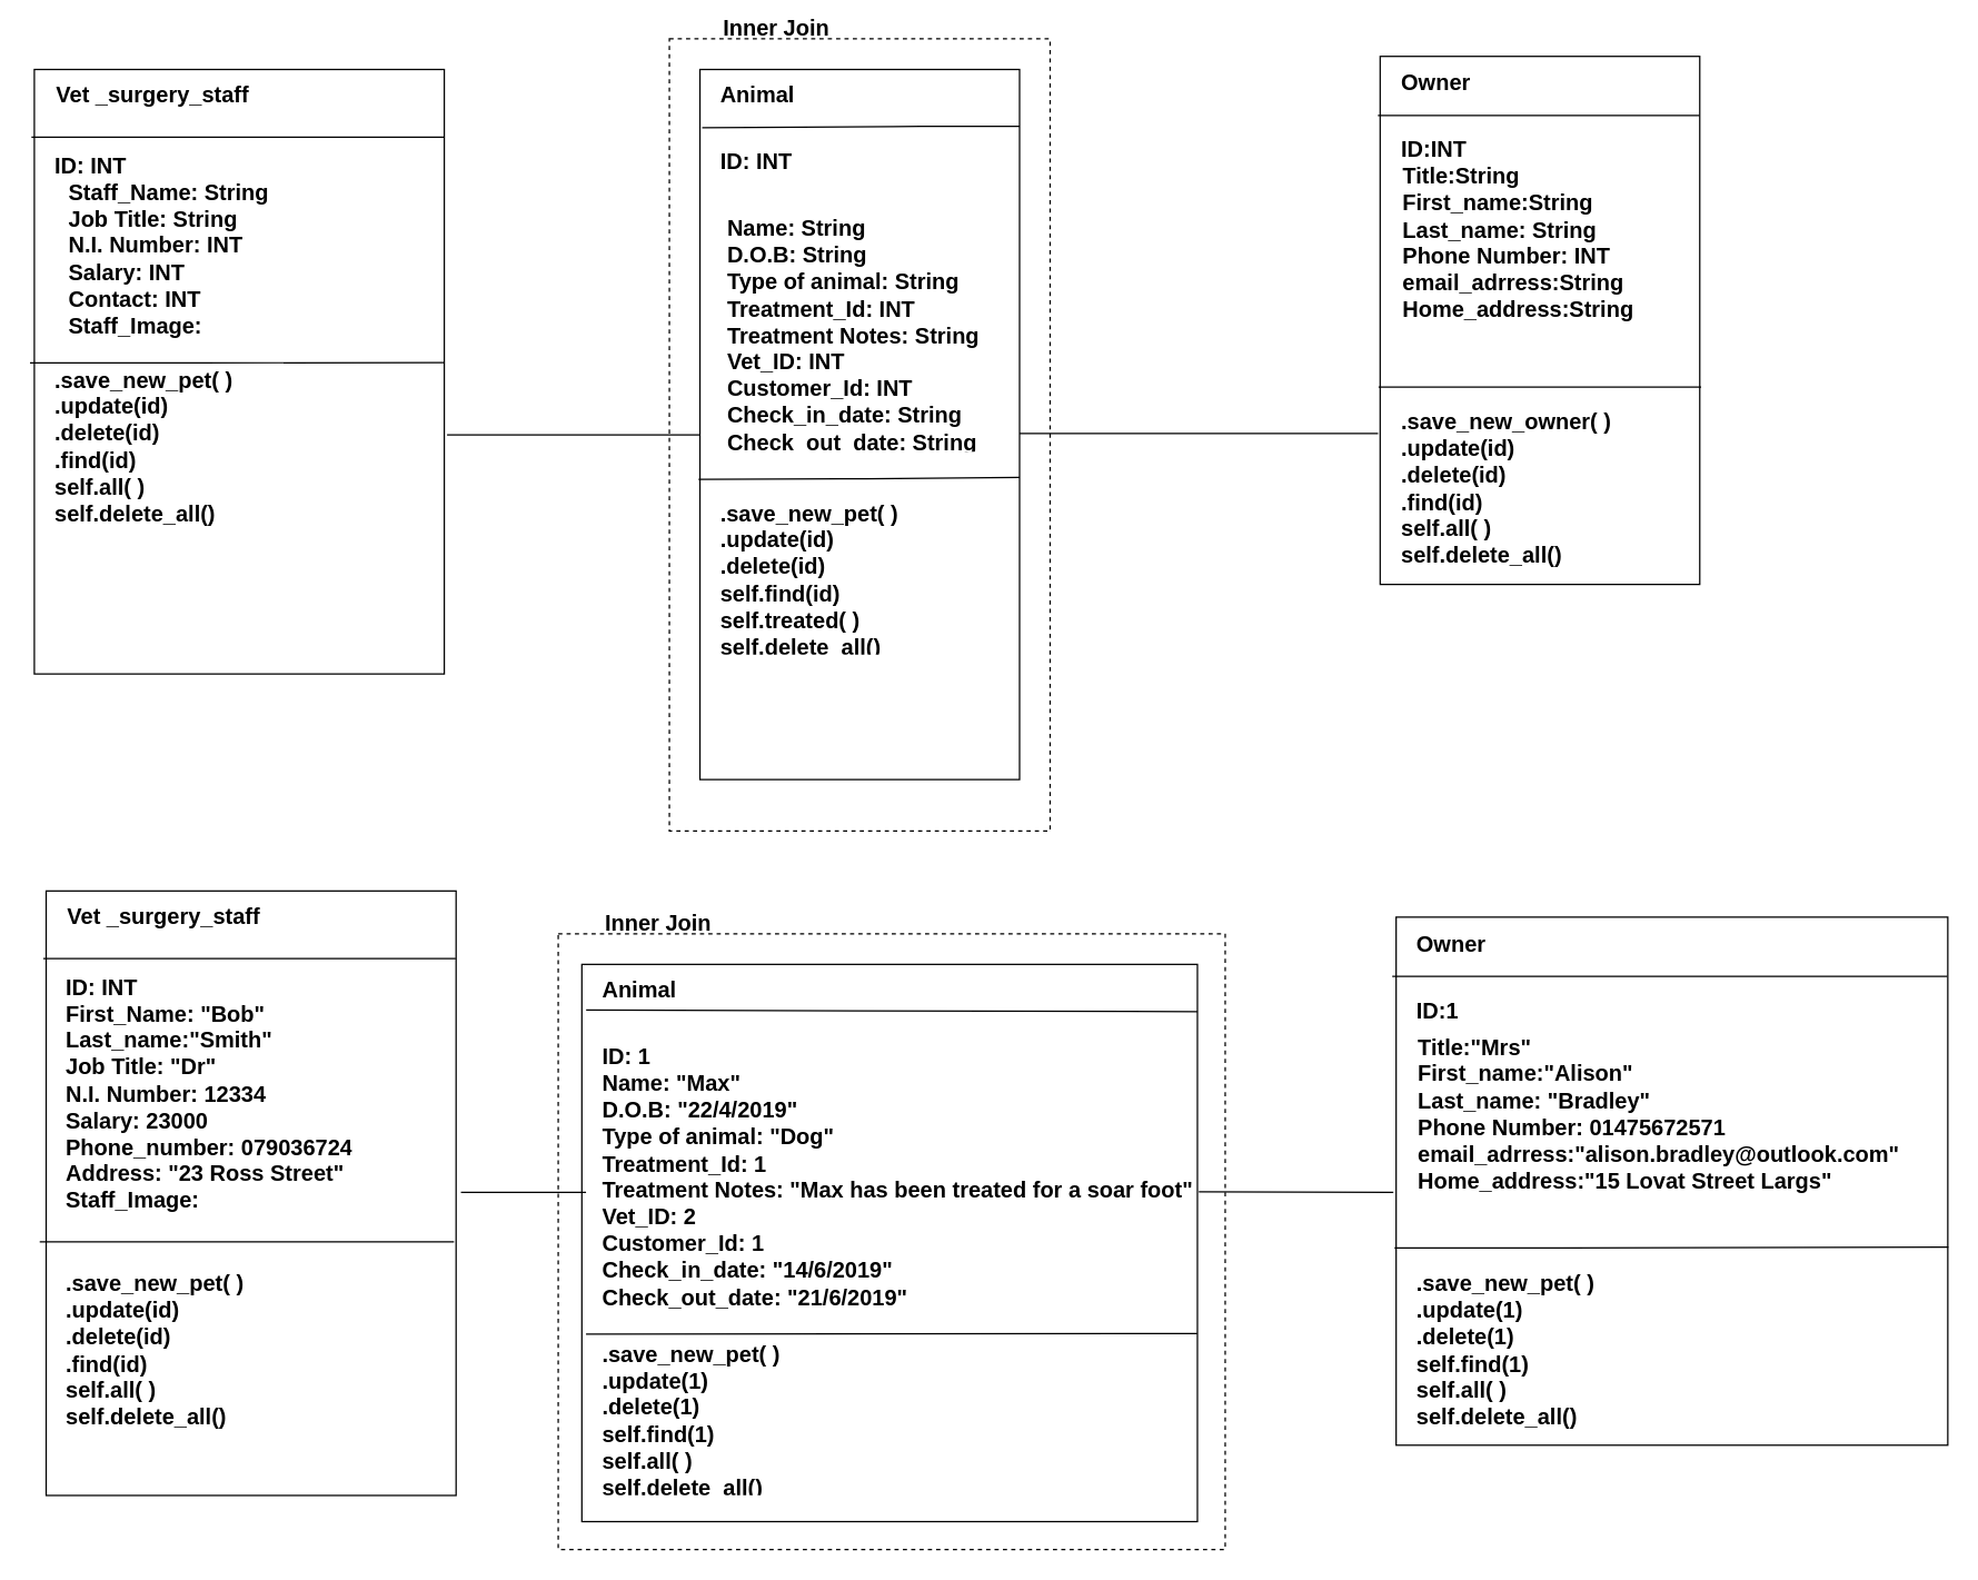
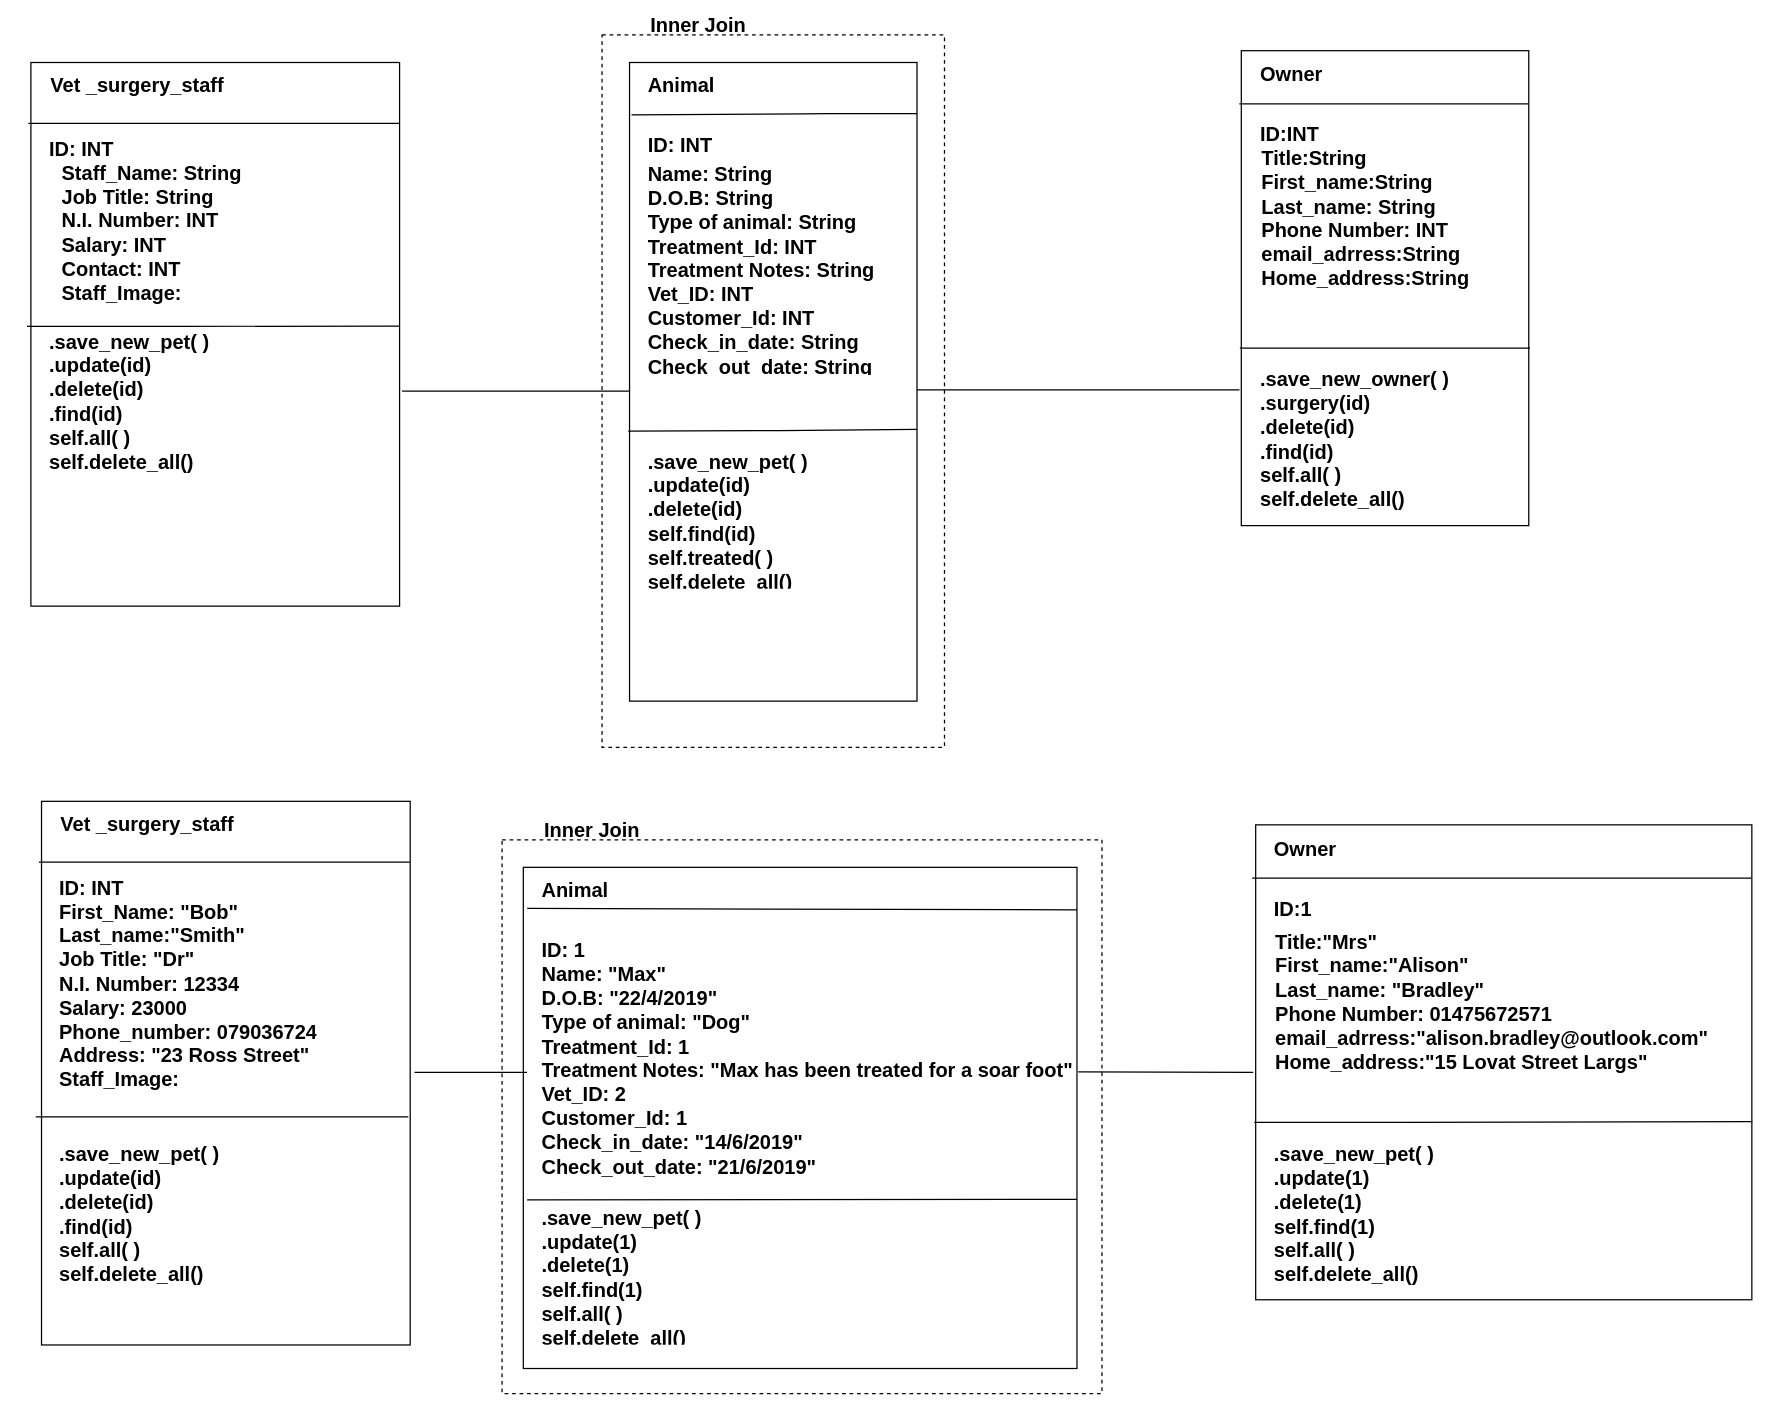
- <mxCell id="6" value="&lt;font size=&quot;3&quot;&gt;&lt;b&gt;Name: String&lt;br&gt;D.O.B: String&amp;nbsp;&lt;br&gt;Type of animal: String&lt;br&gt;Treatment_Id: INT&amp;nbsp;&lt;br&gt;Treatment Notes: String&lt;br&gt;Vet_ID: INT&lt;br&gt;Customer_Id: INT&lt;br&gt;Check_in_date: String&lt;br&gt;Check_out_date: String&lt;br&gt;&lt;br&gt;&lt;/b&gt;&lt;/font&gt;" style="text;html=1;strokeColor=none;fillColor=none;spacing=5;spacingTop=-20;whiteSpace=wrap;overflow=hidden;rounded=0;fontSize=12;" vertex="1" parent="1"><mxGeometry x="518" y="164.5" width="200" height="160" as="geometry" /></mxCell>
+ <mxCell id="6" value="&lt;font size=&quot;3&quot;&gt;&lt;b&gt;Name: String&lt;br&gt;D.O.B: String&amp;nbsp;&lt;br&gt;Type of animal: String&lt;br&gt;Treatment_Id: INT&amp;nbsp;&lt;br&gt;Treatment Notes: String&lt;br&gt;Vet_ID: INT&lt;br&gt;Customer_Id: INT&lt;br&gt;Check_in_date: String&lt;br&gt;Check_out_date: String&lt;br&gt;&lt;br&gt;&lt;/b&gt;&lt;/font&gt;" style="text;html=1;strokeColor=none;fillColor=none;spacing=5;spacingTop=-20;whiteSpace=wrap;overflow=hidden;rounded=0;fontSize=12;" vertex="1" parent="1"><mxGeometry x="513" y="139.5" width="200" height="160" as="geometry" /></mxCell>
- <mxCell id="38" value="&lt;font size=&quot;3&quot;&gt;&lt;b&gt;.save_new_owner( )&amp;nbsp;&lt;br&gt;.update(id)&lt;br&gt;.delete(id)&amp;nbsp;&lt;br&gt;&lt;/b&gt;&lt;/font&gt;&lt;b&gt;&lt;font style=&quot;font-size: 16px&quot;&gt;.find(id)&amp;nbsp;&lt;/font&gt;&lt;/b&gt;&lt;font size=&quot;3&quot;&gt;&lt;b&gt;&lt;br&gt;self.all( )&lt;br&gt;self.delete_all()&lt;br&gt;&lt;br&gt;&lt;br&gt;&lt;/b&gt;&lt;/font&gt;" style="text;html=1;strokeColor=none;fillColor=none;spacing=5;spacingTop=-20;whiteSpace=wrap;overflow=hidden;rounded=0;fontSize=12;" vertex="1" parent="1"><mxGeometry x="1002.5" y="304.071" width="200" height="112" as="geometry" /></mxCell>
+ <mxCell id="38" value="&lt;font size=&quot;3&quot;&gt;&lt;b&gt;.save_new_owner( )&amp;nbsp;&lt;br&gt;.surgery(id)&lt;br&gt;.delete(id)&amp;nbsp;&lt;br&gt;&lt;/b&gt;&lt;/font&gt;&lt;b&gt;&lt;font style=&quot;font-size: 16px&quot;&gt;.find(id)&amp;nbsp;&lt;/font&gt;&lt;/b&gt;&lt;font size=&quot;3&quot;&gt;&lt;b&gt;&lt;br&gt;self.all( )&lt;br&gt;self.delete_all()&lt;br&gt;&lt;br&gt;&lt;br&gt;&lt;/b&gt;&lt;/font&gt;" style="text;html=1;strokeColor=none;fillColor=none;spacing=5;spacingTop=-20;whiteSpace=wrap;overflow=hidden;rounded=0;fontSize=12;" vertex="1" parent="1"><mxGeometry x="1002.5" y="304.071" width="200" height="112" as="geometry" /></mxCell>
